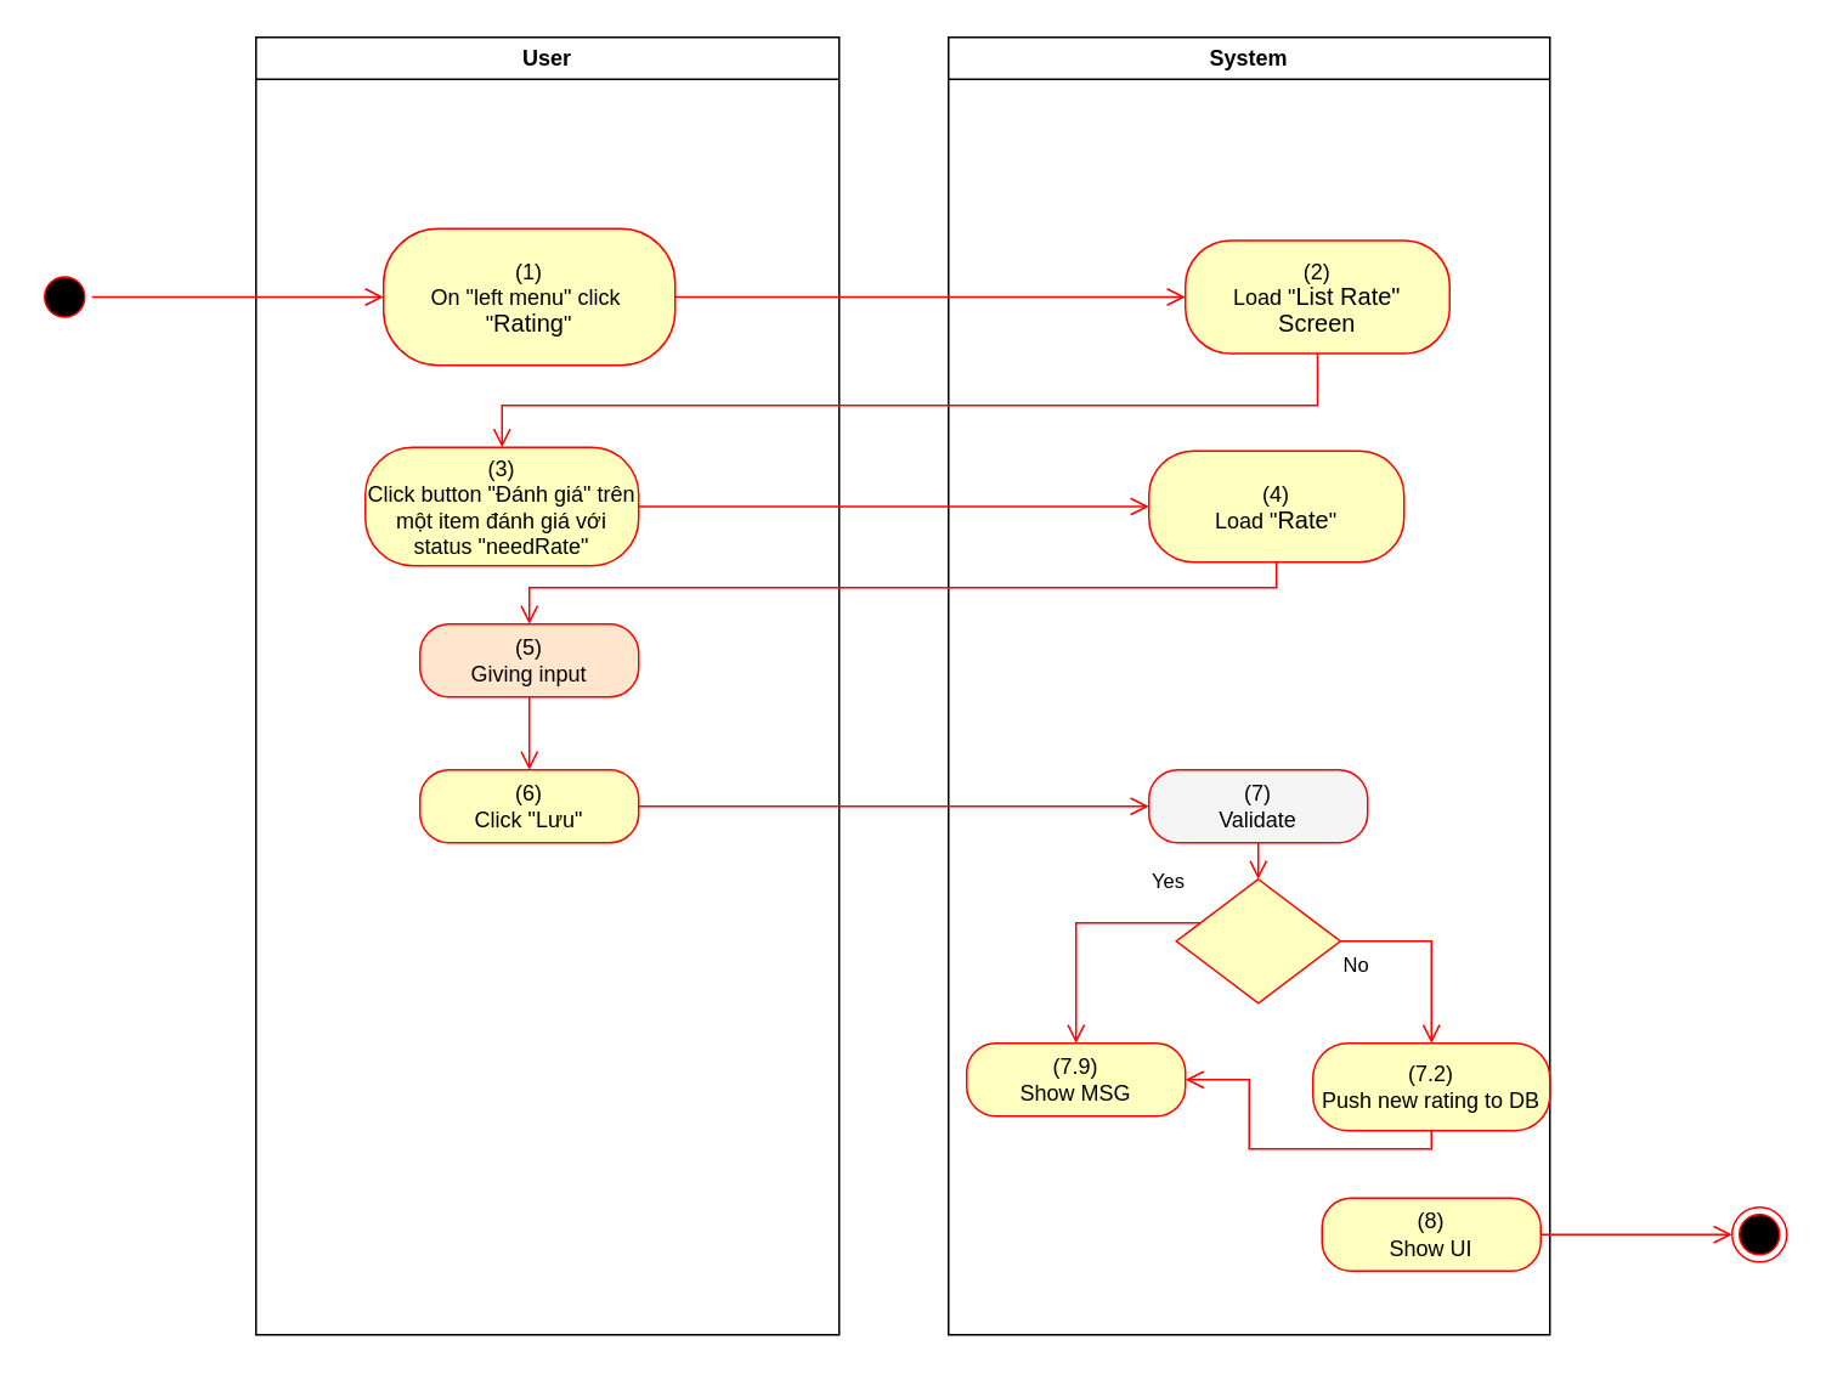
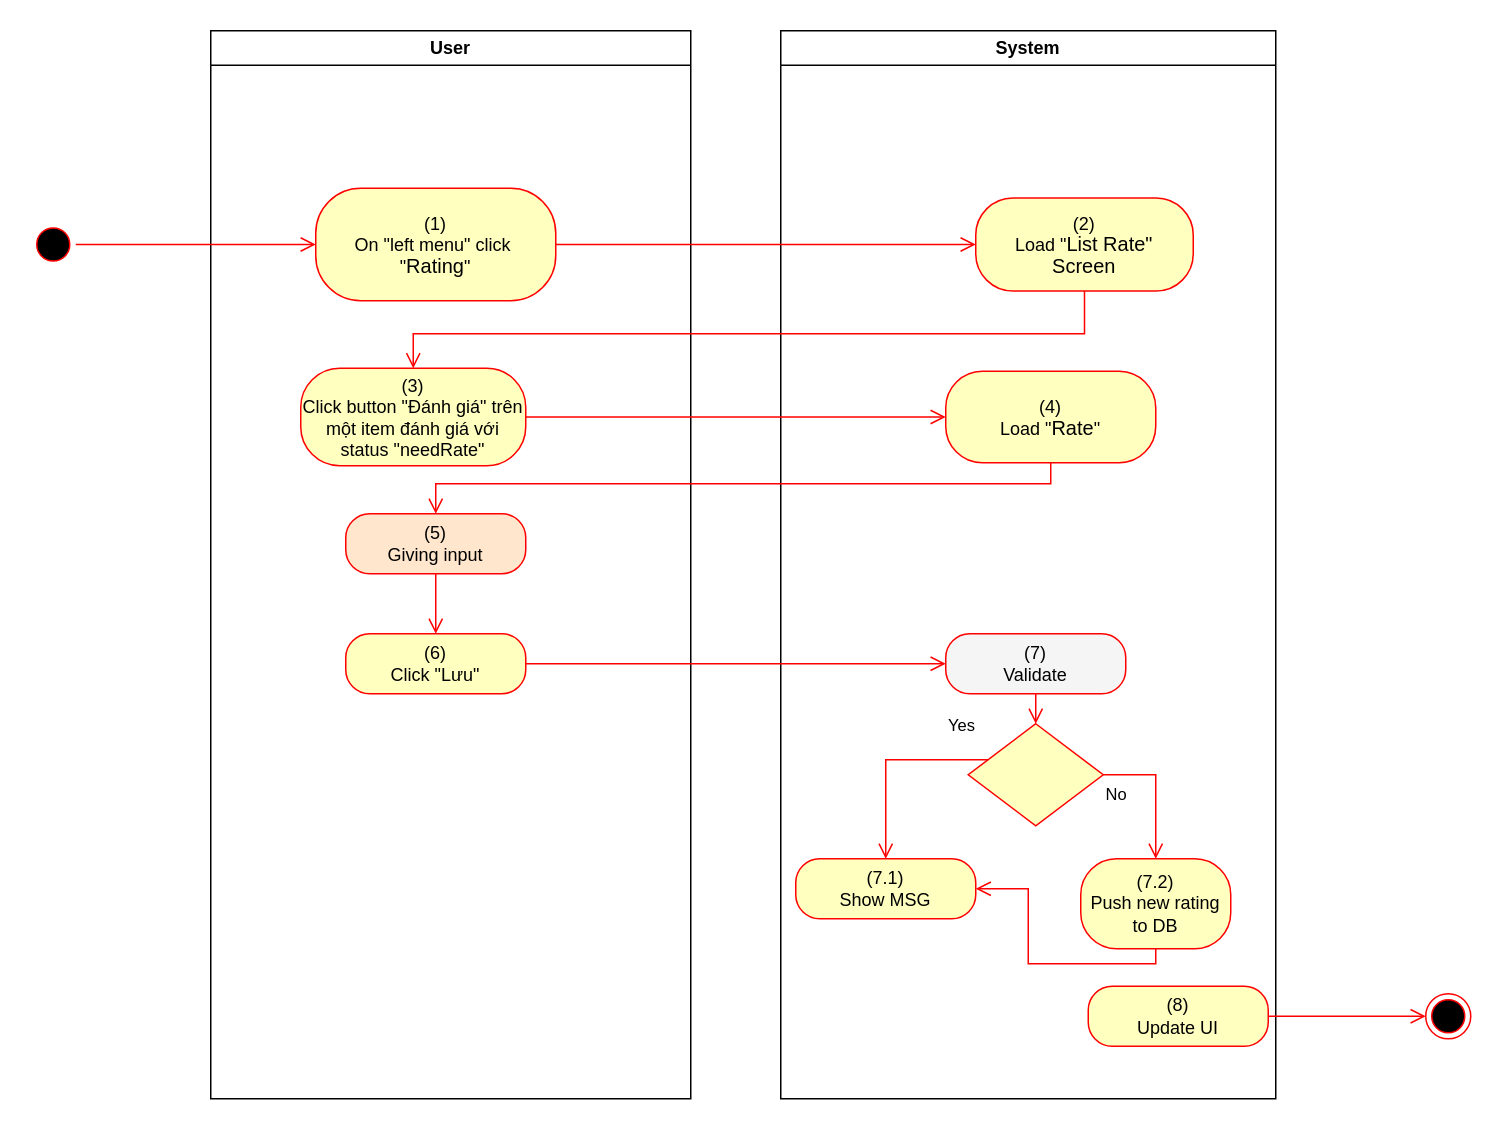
- <mxCell id="17" value="(7.9)&lt;br&gt;Show MSG" style="rounded=1;whiteSpace=wrap;html=1;arcSize=40;fontColor=#000000;fillColor=#ffffc0;strokeColor=#ff0000;" vertex="1" parent="8"><mxGeometry x="10" y="552" width="120" height="40" as="geometry" /></mxCell>
+ <mxCell id="17" value="(7.1)&lt;br&gt;Show MSG" style="rounded=1;whiteSpace=wrap;html=1;arcSize=40;fontColor=#000000;fillColor=#ffffc0;strokeColor=#ff0000;" vertex="1" parent="8"><mxGeometry x="10" y="552" width="120" height="40" as="geometry" /></mxCell>
- <mxCell id="14" value="(7.2)&lt;br&gt;Push new rating to DB" style="rounded=1;whiteSpace=wrap;html=1;arcSize=40;fontColor=#000000;fillColor=#ffffc0;strokeColor=#ff0000;" vertex="1" parent="8"><mxGeometry x="200" y="552" width="130" height="48" as="geometry" /></mxCell>
+ <mxCell id="14" value="(7.2)&lt;br&gt;Push new rating to DB" style="rounded=1;whiteSpace=wrap;html=1;arcSize=40;fontColor=#000000;fillColor=#ffffc0;strokeColor=#ff0000;" vertex="1" parent="8"><mxGeometry x="200" y="552" width="100" height="60" as="geometry" /></mxCell>
- <mxCell id="15" value="(8)&lt;br&gt;Show UI" style="rounded=1;whiteSpace=wrap;html=1;arcSize=40;fontColor=#000000;fillColor=#ffffc0;strokeColor=#ff0000;" vertex="1" parent="8"><mxGeometry x="205" y="637" width="120" height="40" as="geometry" /></mxCell>
+ <mxCell id="15" value="(8)&lt;br&gt;Update UI" style="rounded=1;whiteSpace=wrap;html=1;arcSize=40;fontColor=#000000;fillColor=#ffffc0;strokeColor=#ff0000;" vertex="1" parent="8"><mxGeometry x="205" y="637" width="120" height="40" as="geometry" /></mxCell>
